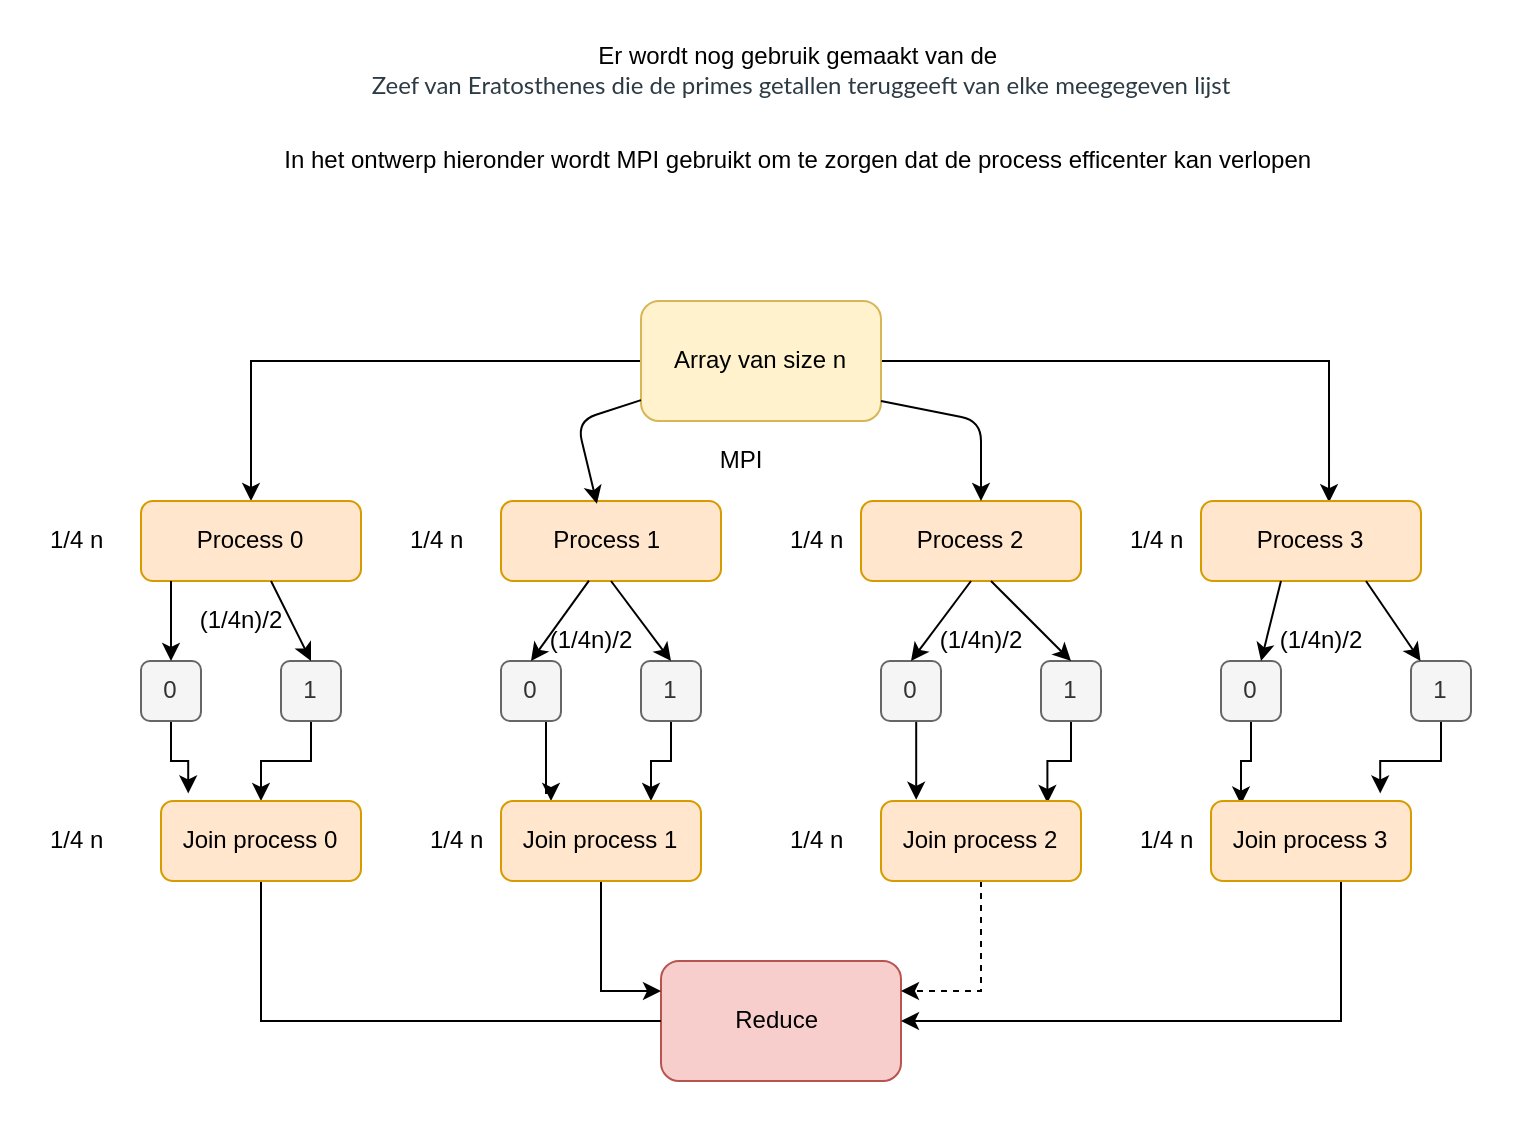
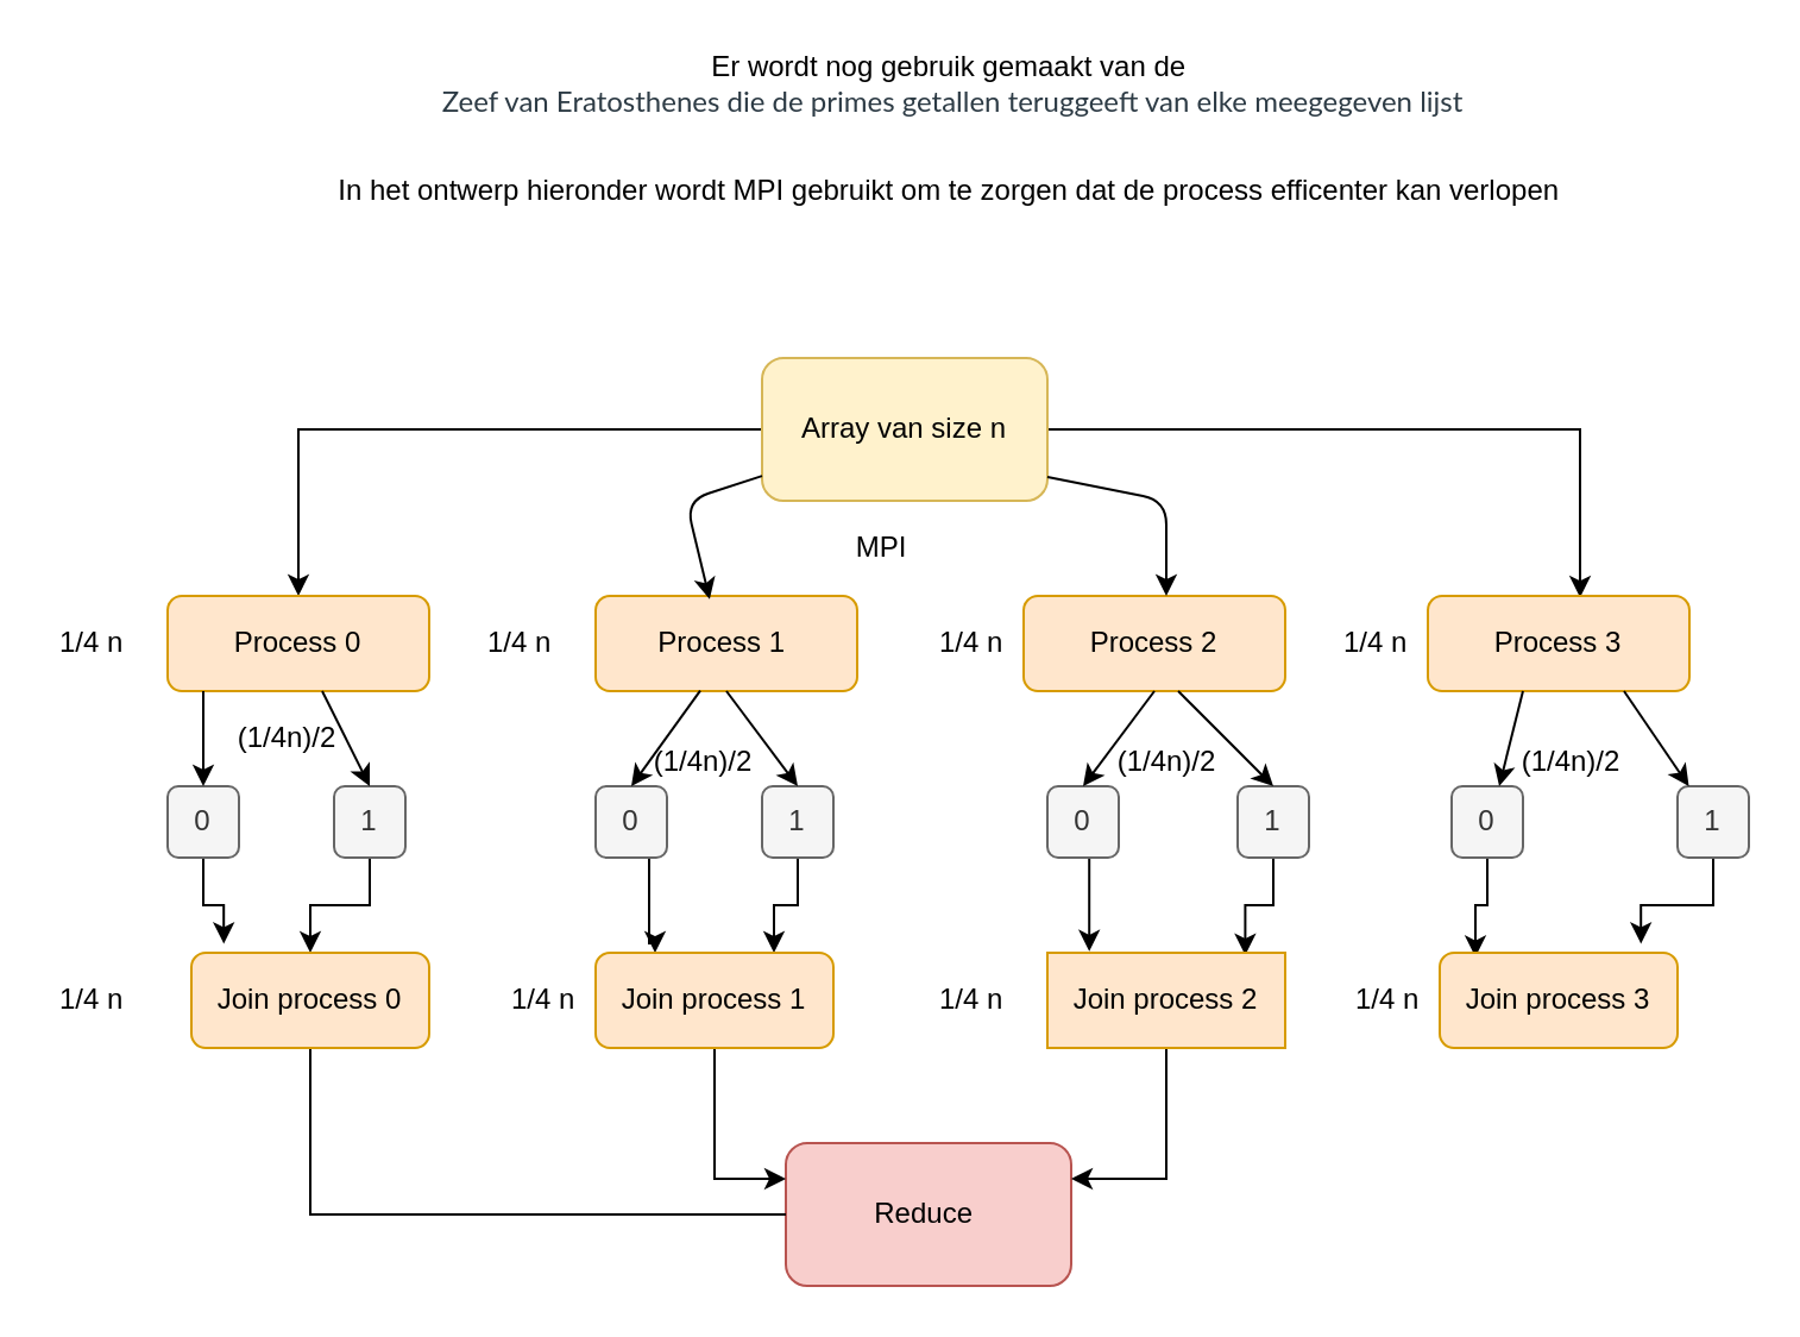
- <mxCell id="45" value="Join process 2" style="rounded=1;whiteSpace=wrap;html=1;fillColor=#ffe6cc;strokeColor=#d79b00;" vertex="1" parent="1"><mxGeometry x="440" y="400" width="100" height="40" as="geometry" /></mxCell>
+ <mxCell id="45" value="Join process 2" style="whiteSpace=wrap;html=1;fillColor=#ffe6cc;strokeColor=#d79b00;rounded=0;" vertex="1" parent="1"><mxGeometry x="440" y="400" width="100" height="40" as="geometry" /></mxCell>
- <mxCell id="44" style="edgeStyle=orthogonalEdgeStyle;rounded=0;orthogonalLoop=1;jettySize=auto;html=1;entryX=1;entryY=0.25;entryDx=0;entryDy=0;dashed=1;" edge="1" parent="1" source="45" target="39"><mxGeometry relative="1" as="geometry" /></mxCell>
+ <mxCell id="44" style="edgeStyle=orthogonalEdgeStyle;rounded=0;orthogonalLoop=1;jettySize=auto;html=1;entryX=1;entryY=0.25;entryDx=0;entryDy=0;" edge="1" parent="1" source="45" target="39"><mxGeometry relative="1" as="geometry" /></mxCell>
- <mxCell id="46" style="edgeStyle=orthogonalEdgeStyle;rounded=0;orthogonalLoop=1;jettySize=auto;html=1;" edge="1" parent="1" source="47" target="39"><mxGeometry relative="1" as="geometry"><Array as="points"><mxPoint x="670" y="510" /></Array></mxGeometry></mxCell>
